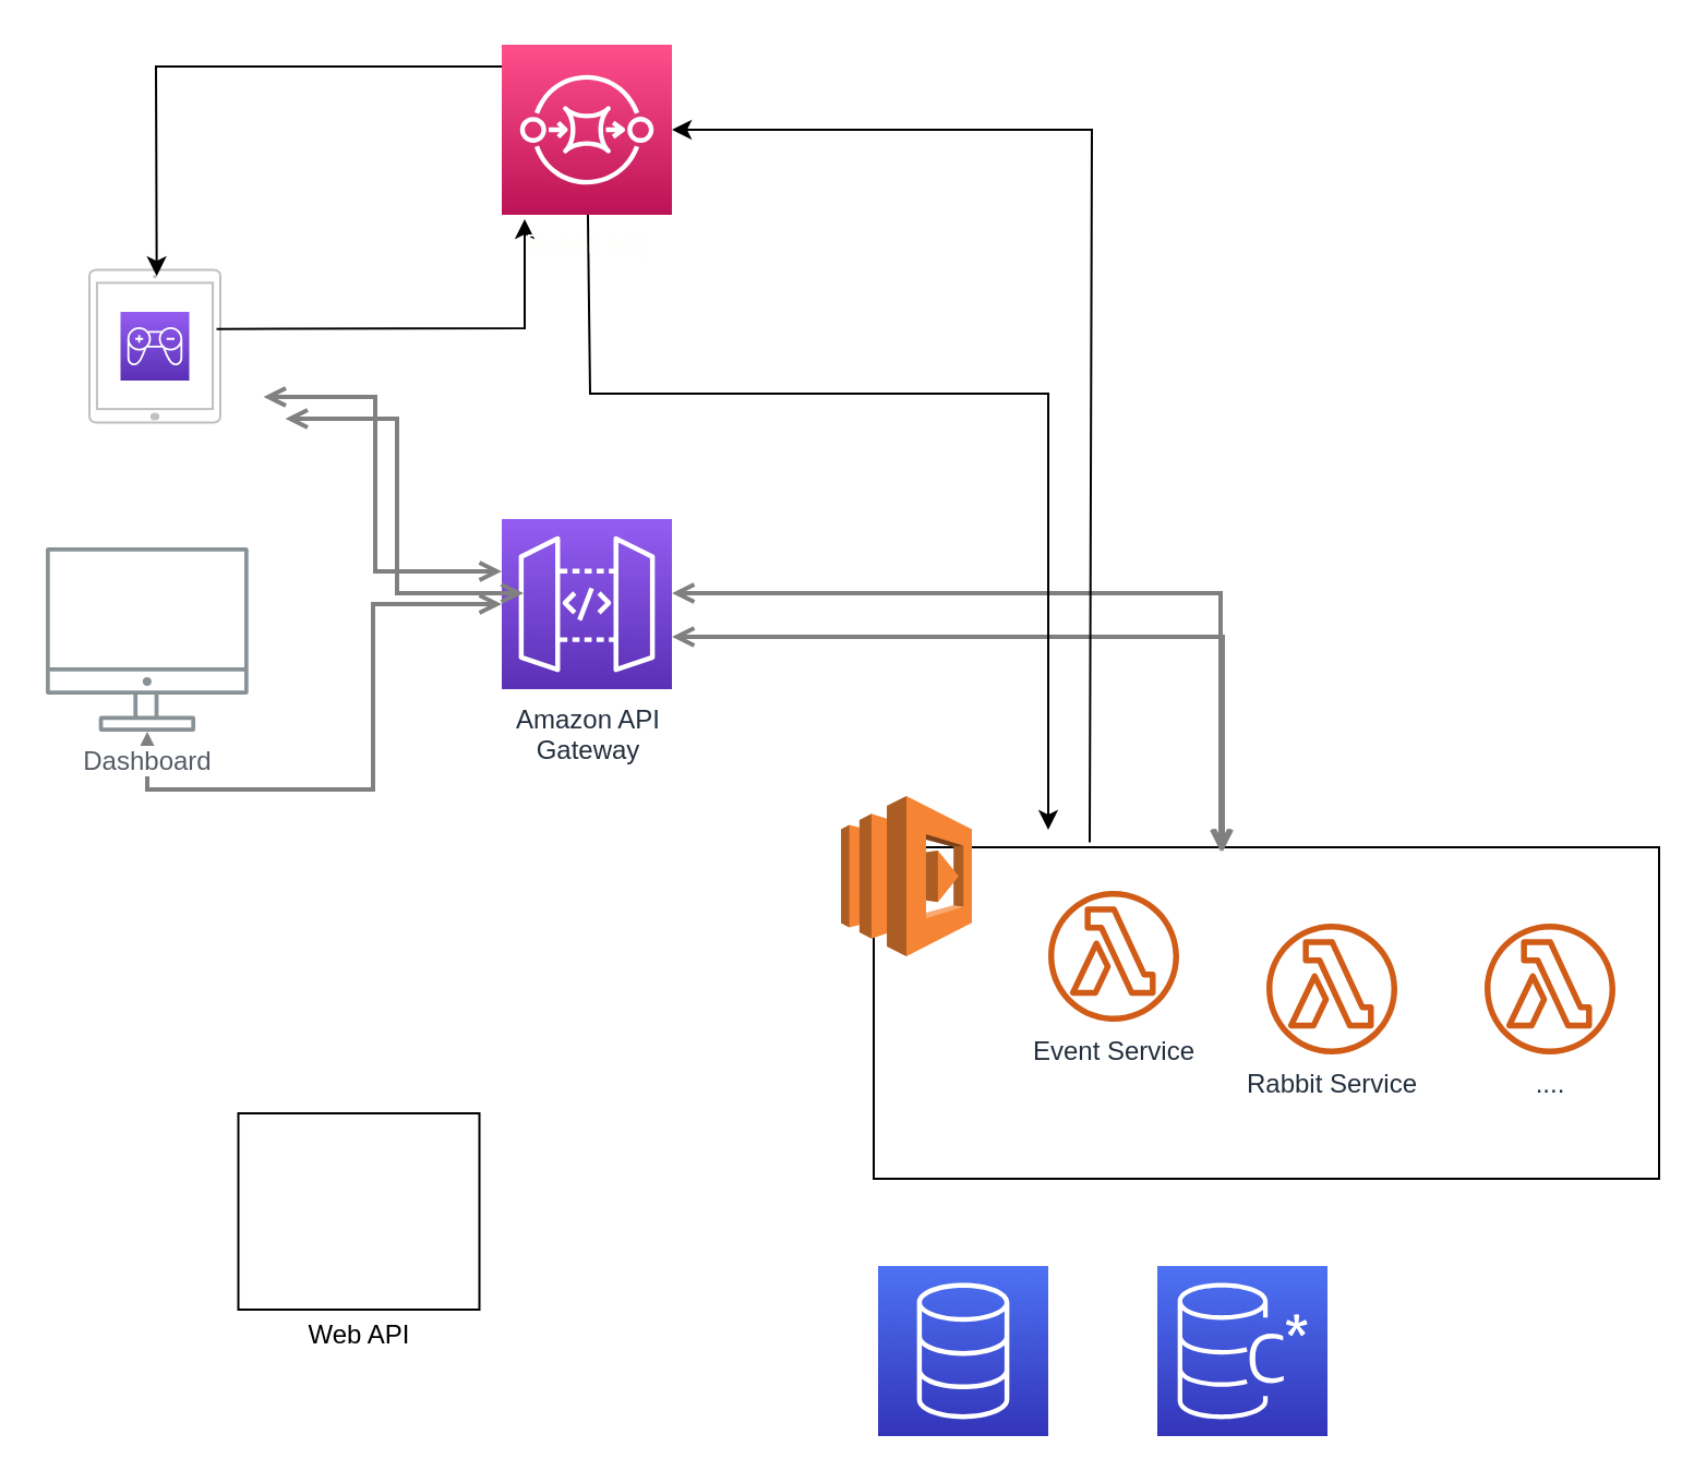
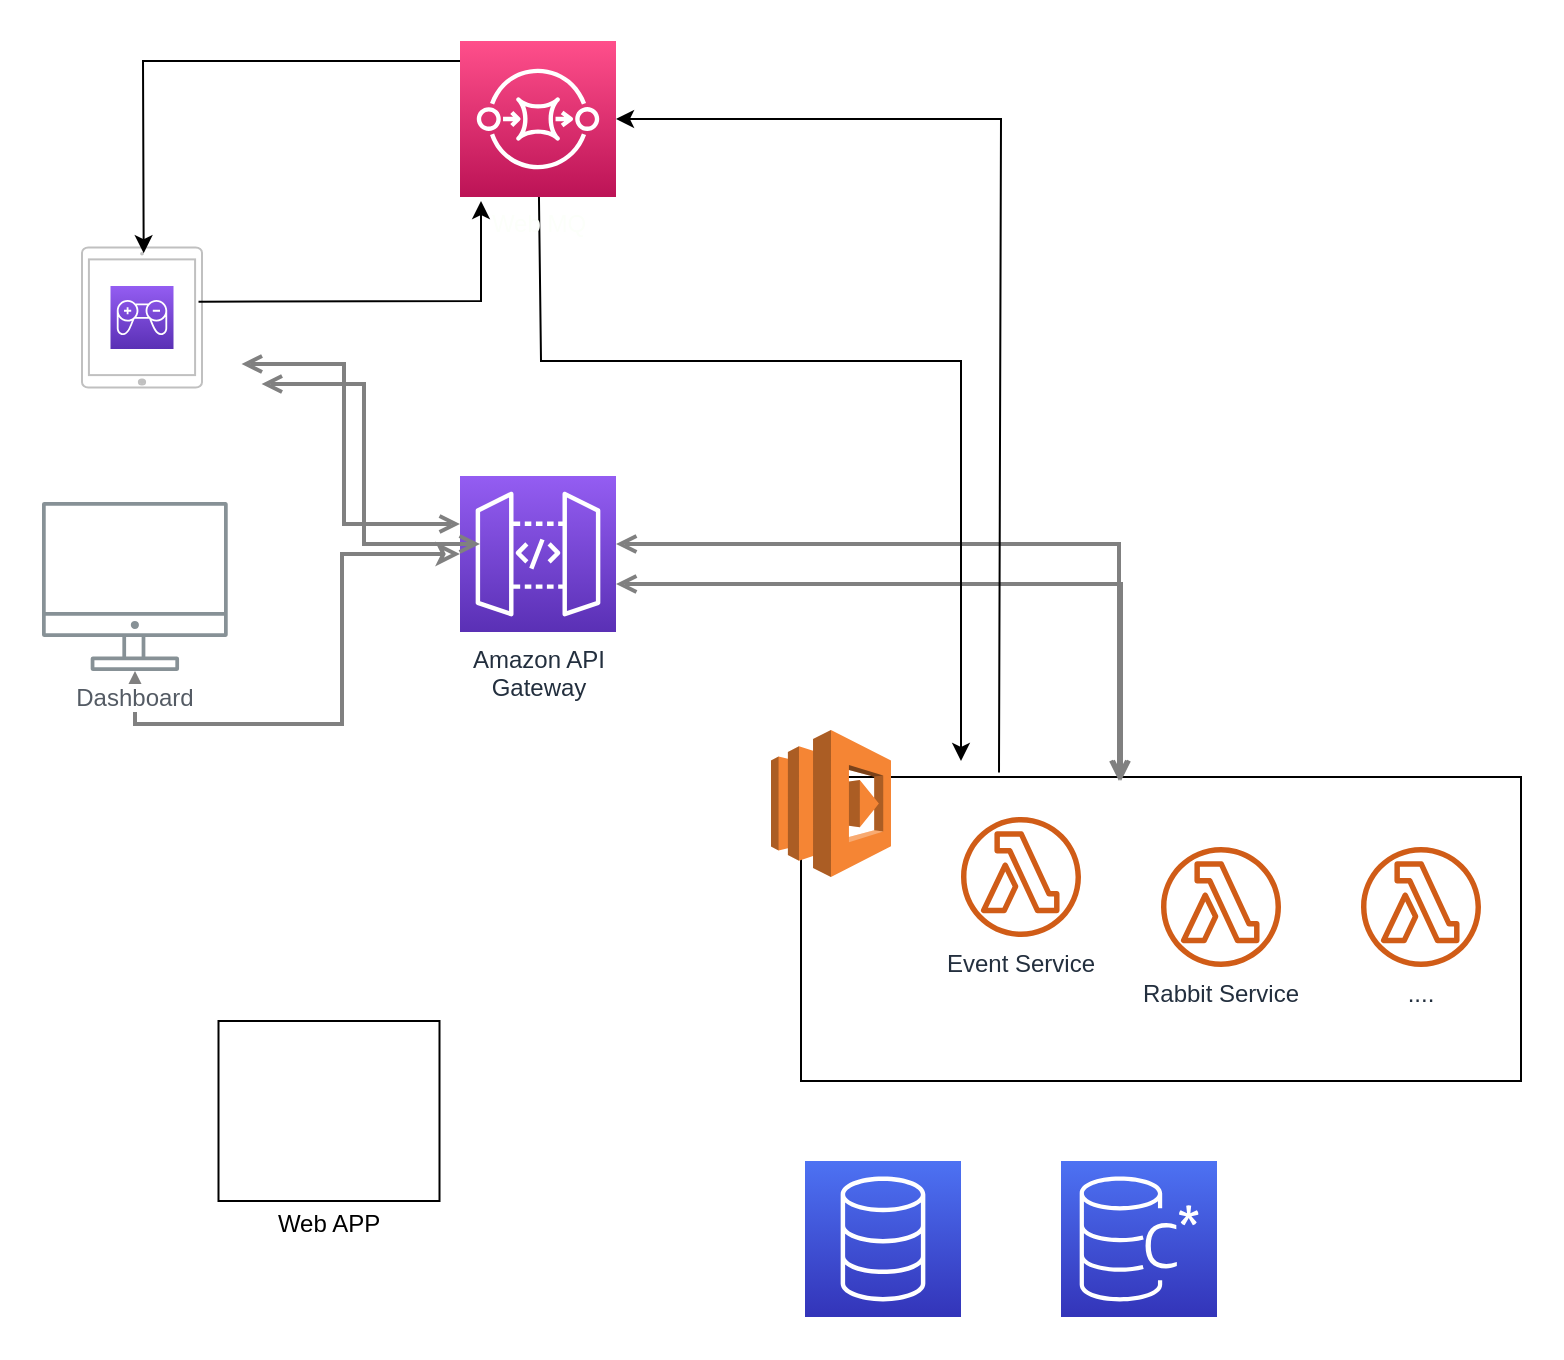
- <mxCell id="18" value="&lt;font color=&quot;#fcfffa&quot;&gt;Rabbit MQ&lt;br&gt;&lt;br&gt;&lt;/font&gt;" style="sketch=0;points=[[0,0,0],[0.25,0,0],[0.5,0,0],[0.75,0,0],[1,0,0],[0,1,0],[0.25,1,0],[0.5,1,0],[0.75,1,0],[1,1,0],[0,0.25,0],[0,0.5,0],[0,0.75,0],[1,0.25,0],[1,0.5,0],[1,0.75,0]];outlineConnect=0;fontColor=#232F3E;gradientColor=#FF4F8B;gradientDirection=north;fillColor=#BC1356;strokeColor=#ffffff;dashed=0;verticalLabelPosition=bottom;verticalAlign=top;align=center;html=1;fontSize=12;fontStyle=0;aspect=fixed;shape=mxgraph.aws4.resourceIcon;resIcon=mxgraph.aws4.sqs;" vertex="1" parent="1"><mxGeometry x="229.5" y="20" width="78" height="78" as="geometry" /></mxCell>
+ <mxCell id="18" value="&lt;font color=&quot;#fcfffa&quot;&gt;Web MQ&lt;br&gt;&lt;br&gt;&lt;/font&gt;" style="sketch=0;points=[[0,0,0],[0.25,0,0],[0.5,0,0],[0.75,0,0],[1,0,0],[0,1,0],[0.25,1,0],[0.5,1,0],[0.75,1,0],[1,1,0],[0,0.25,0],[0,0.5,0],[0,0.75,0],[1,0.25,0],[1,0.5,0],[1,0.75,0]];outlineConnect=0;fontColor=#232F3E;gradientColor=#FF4F8B;gradientDirection=north;fillColor=#BC1356;strokeColor=#ffffff;dashed=0;verticalLabelPosition=bottom;verticalAlign=top;align=center;html=1;fontSize=12;fontStyle=0;aspect=fixed;shape=mxgraph.aws4.resourceIcon;resIcon=mxgraph.aws4.sqs;" vertex="1" parent="1"><mxGeometry x="229.5" y="20" width="78" height="78" as="geometry" /></mxCell>
- <mxCell id="5" style="edgeStyle=orthogonalEdgeStyle;rounded=0;orthogonalLoop=1;jettySize=auto;html=1;startArrow=open;startFill=0;endArrow=open;endFill=0;strokeWidth=2;strokeColor=#808080;" parent="1" source="9" target="10" edge="1"><mxGeometry relative="1" as="geometry"><Array as="points"><mxPoint x="170.5" y="361.5" /><mxPoint x="170.5" y="276.5" /></Array></mxGeometry></mxCell>
+ <mxCell id="5" style="edgeStyle=orthogonalEdgeStyle;rounded=0;orthogonalLoop=1;jettySize=auto;html=1;startArrow=open;startFill=0;endArrow=classic;endFill=0;strokeWidth=2;strokeColor=#808080;" parent="1" source="9" target="10" edge="1"><mxGeometry relative="1" as="geometry"><Array as="points"><mxPoint x="170.5" y="361.5" /><mxPoint x="170.5" y="276.5" /></Array></mxGeometry></mxCell>
- <mxCell id="24" value="&lt;font color=&quot;#000000&quot;&gt;Web API&lt;/font&gt;" style="shape=image;html=1;verticalAlign=top;verticalLabelPosition=bottom;labelBackgroundColor=#ffffff;imageAspect=0;aspect=fixed;image=https://cdn1.iconfinder.com/data/icons/ionicons-fill-vol-2/512/logo-vue-128.png;fontColor=#FCFFFA;" vertex="1" parent="1"><mxGeometry x="120" y="510" width="88" height="88" as="geometry" /></mxCell>
+ <mxCell id="24" value="&lt;font color=&quot;#000000&quot;&gt;Web APP&lt;/font&gt;" style="shape=image;html=1;verticalAlign=top;verticalLabelPosition=bottom;labelBackgroundColor=#ffffff;imageAspect=0;aspect=fixed;image=https://cdn1.iconfinder.com/data/icons/ionicons-fill-vol-2/512/logo-vue-128.png;fontColor=#FCFFFA;" vertex="1" parent="1"><mxGeometry x="120" y="510" width="88" height="88" as="geometry" /></mxCell>
